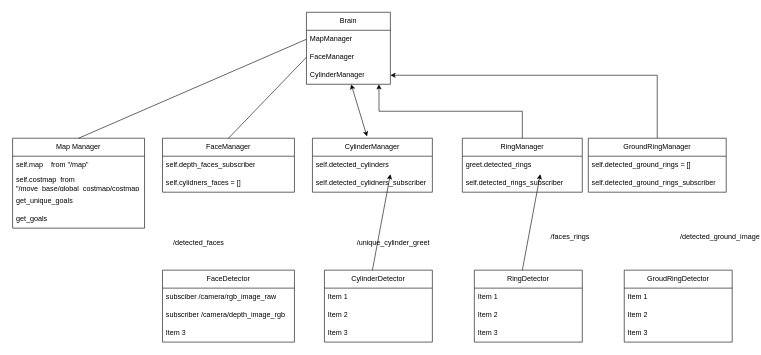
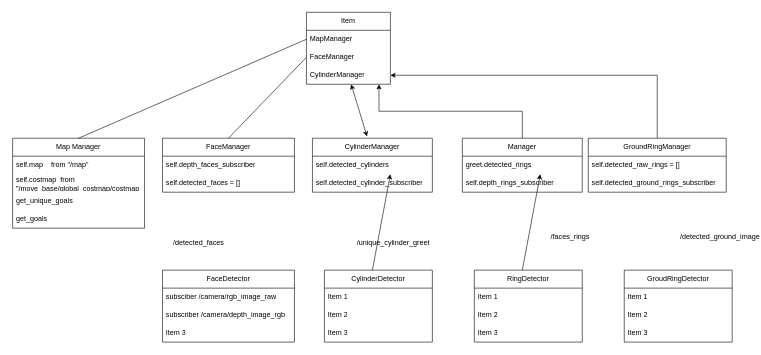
- <mxCell id="11" value="Brain" style="swimlane;fontStyle=0;childLayout=stackLayout;horizontal=1;startSize=30;horizontalStack=0;resizeParent=1;resizeParentMax=0;resizeLast=0;collapsible=1;marginBottom=0;whiteSpace=wrap;html=1;" vertex="1" parent="1"><mxGeometry x="510" y="20" width="140" height="120" as="geometry" /></mxCell>
+ <mxCell id="11" value="Item" style="swimlane;fontStyle=0;childLayout=stackLayout;horizontal=1;startSize=30;horizontalStack=0;resizeParent=1;resizeParentMax=0;resizeLast=0;collapsible=1;marginBottom=0;whiteSpace=wrap;html=1;" vertex="1" parent="1"><mxGeometry x="510" y="20" width="140" height="120" as="geometry" /></mxCell>
- <mxCell id="32" value="RingManager" style="swimlane;fontStyle=0;childLayout=stackLayout;horizontal=1;startSize=30;horizontalStack=0;resizeParent=1;resizeParentMax=0;resizeLast=0;collapsible=1;marginBottom=0;whiteSpace=wrap;html=1;" vertex="1" parent="1"><mxGeometry x="770" y="230" width="200" height="90" as="geometry" /></mxCell>
+ <mxCell id="32" value="Manager" style="swimlane;fontStyle=0;childLayout=stackLayout;horizontal=1;startSize=30;horizontalStack=0;resizeParent=1;resizeParentMax=0;resizeLast=0;collapsible=1;marginBottom=0;whiteSpace=wrap;html=1;" vertex="1" parent="1"><mxGeometry x="770" y="230" width="200" height="90" as="geometry" /></mxCell>
- <mxCell id="43" value="self.detected_ground_rings = []" style="text;strokeColor=none;fillColor=none;align=left;verticalAlign=middle;spacingLeft=4;spacingRight=4;overflow=hidden;points=[[0,0.5],[1,0.5]];portConstraint=eastwest;rotatable=0;whiteSpace=wrap;html=1;" vertex="1" parent="42"><mxGeometry y="30" width="230" height="30" as="geometry" /></mxCell>
+ <mxCell id="43" value="self.detected_raw_rings = []" style="text;strokeColor=none;fillColor=none;align=left;verticalAlign=middle;spacingLeft=4;spacingRight=4;overflow=hidden;points=[[0,0.5],[1,0.5]];portConstraint=eastwest;rotatable=0;whiteSpace=wrap;html=1;" vertex="1" parent="42"><mxGeometry y="30" width="230" height="30" as="geometry" /></mxCell>
- <mxCell id="9" value="self.cylidners_faces = []" style="text;strokeColor=none;fillColor=none;align=left;verticalAlign=middle;spacingLeft=4;spacingRight=4;overflow=hidden;points=[[0,0.5],[1,0.5]];portConstraint=eastwest;rotatable=0;whiteSpace=wrap;html=1;" vertex="1" parent="7"><mxGeometry y="60" width="220" height="30" as="geometry" /></mxCell>
+ <mxCell id="9" value="self.detected_faces = []" style="text;strokeColor=none;fillColor=none;align=left;verticalAlign=middle;spacingLeft=4;spacingRight=4;overflow=hidden;points=[[0,0.5],[1,0.5]];portConstraint=eastwest;rotatable=0;whiteSpace=wrap;html=1;" vertex="1" parent="7"><mxGeometry y="60" width="220" height="30" as="geometry" /></mxCell>
- <mxCell id="23" value="self.detected_cylidners_subscriber" style="text;strokeColor=none;fillColor=none;align=left;verticalAlign=middle;spacingLeft=4;spacingRight=4;overflow=hidden;points=[[0,0.5],[1,0.5]];portConstraint=eastwest;rotatable=0;whiteSpace=wrap;html=1;" vertex="1" parent="21"><mxGeometry y="60" width="200" height="30" as="geometry" /></mxCell>
+ <mxCell id="23" value="self.detected_cylinder_subscriber" style="text;strokeColor=none;fillColor=none;align=left;verticalAlign=middle;spacingLeft=4;spacingRight=4;overflow=hidden;points=[[0,0.5],[1,0.5]];portConstraint=eastwest;rotatable=0;whiteSpace=wrap;html=1;" vertex="1" parent="21"><mxGeometry y="60" width="200" height="30" as="geometry" /></mxCell>
- <mxCell id="34" value="self.detected_rings_subscriber" style="text;strokeColor=none;fillColor=none;align=left;verticalAlign=middle;spacingLeft=4;spacingRight=4;overflow=hidden;points=[[0,0.5],[1,0.5]];portConstraint=eastwest;rotatable=0;whiteSpace=wrap;html=1;" vertex="1" parent="32"><mxGeometry y="60" width="200" height="30" as="geometry" /></mxCell>
+ <mxCell id="34" value="self.depth_rings_subscriber" style="text;strokeColor=none;fillColor=none;align=left;verticalAlign=middle;spacingLeft=4;spacingRight=4;overflow=hidden;points=[[0,0.5],[1,0.5]];portConstraint=eastwest;rotatable=0;whiteSpace=wrap;html=1;" vertex="1" parent="32"><mxGeometry y="60" width="200" height="30" as="geometry" /></mxCell>
